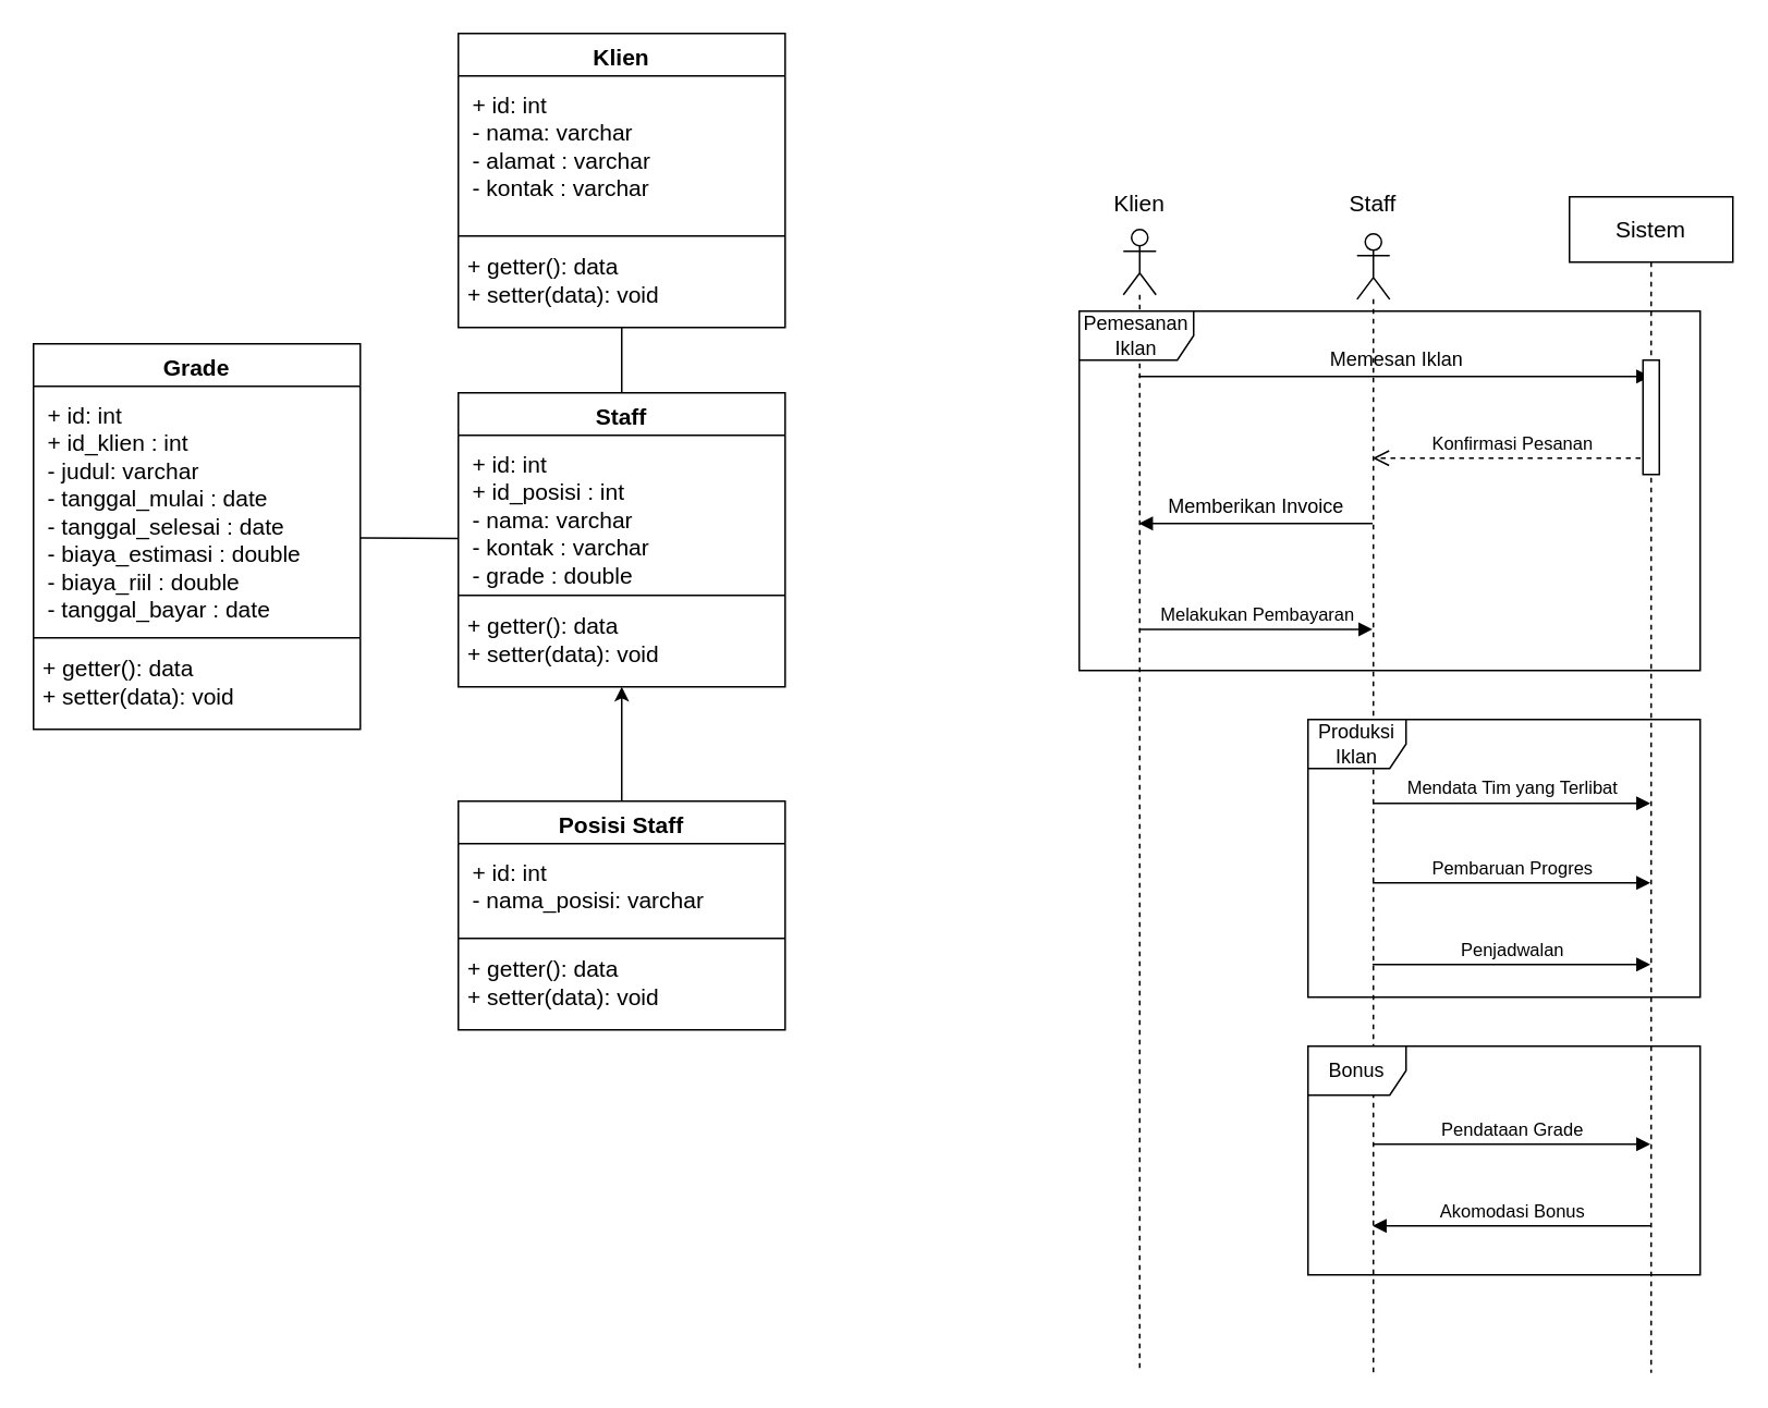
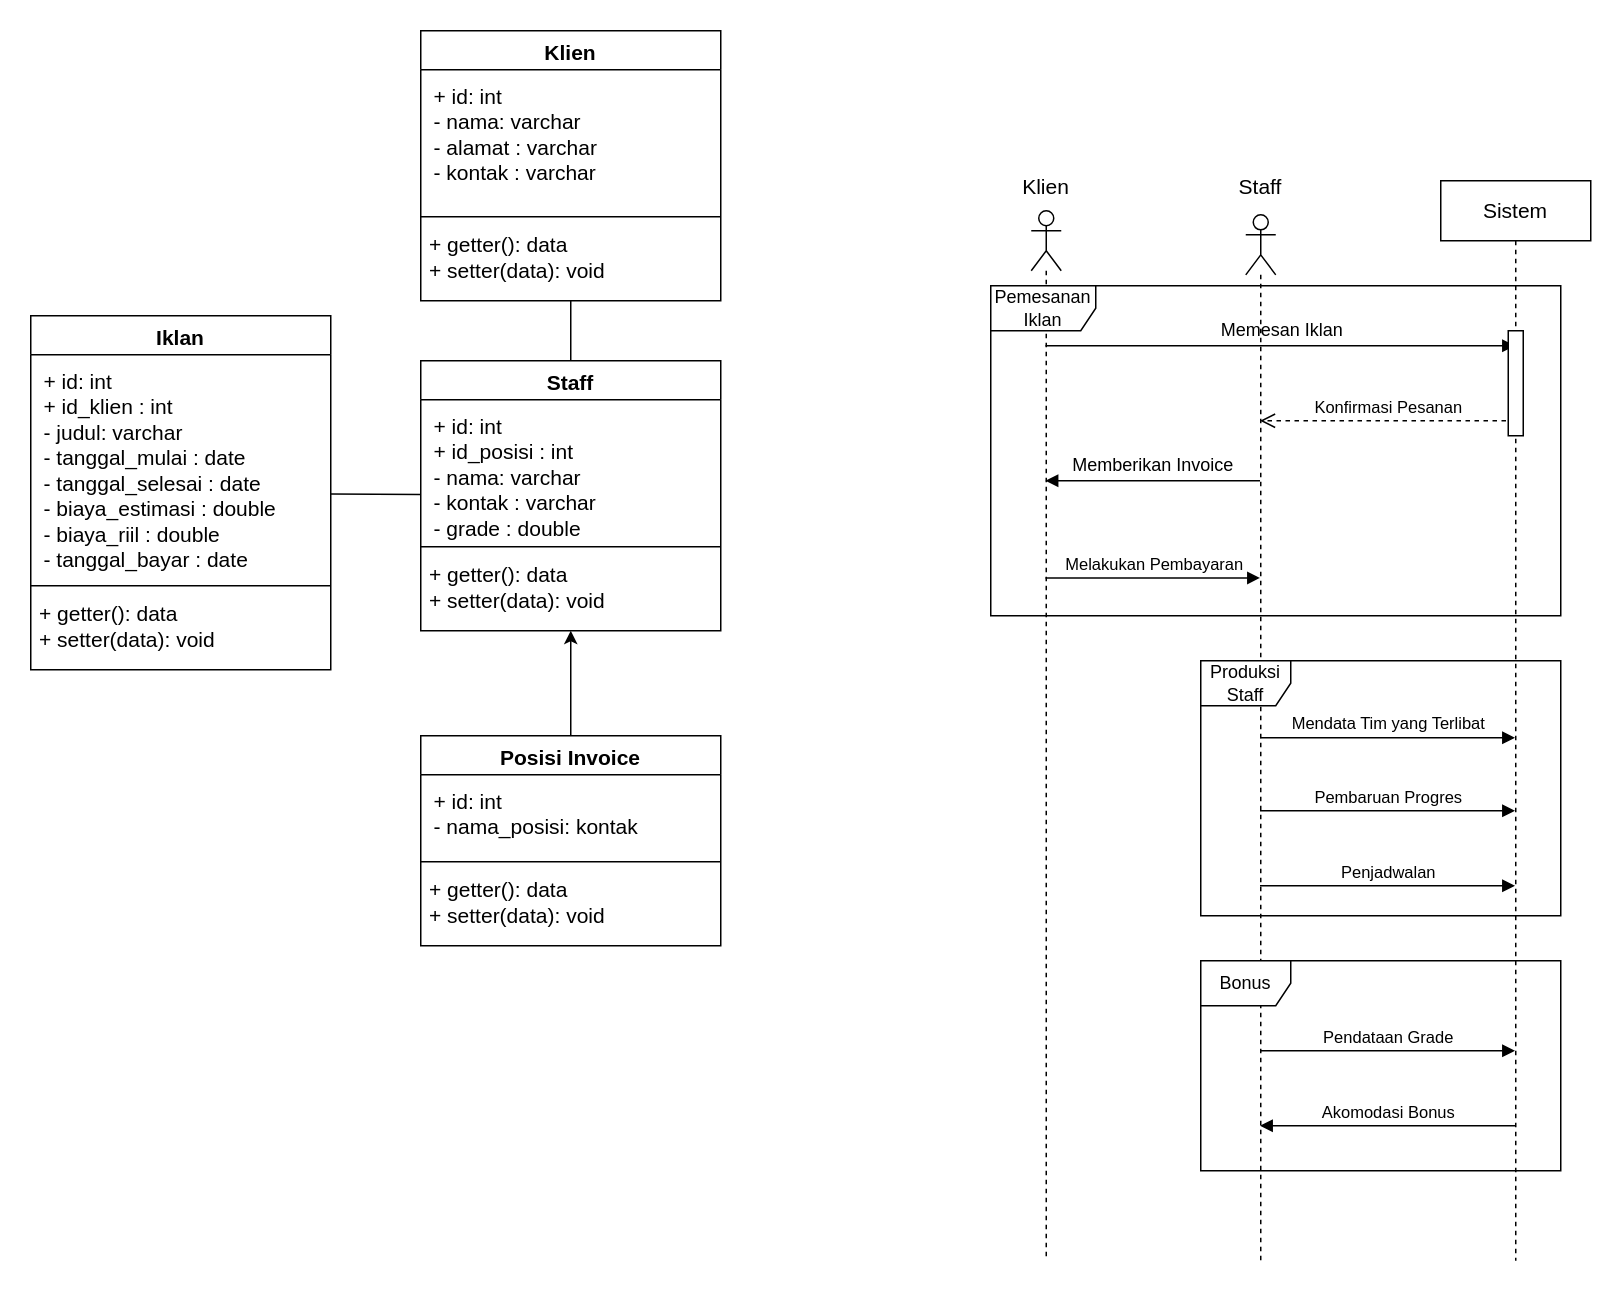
- <mxCell id="15" value="Grade" style="swimlane;fontStyle=1;align=center;verticalAlign=top;childLayout=stackLayout;horizontal=1;startSize=26;horizontalStack=0;resizeParent=1;resizeParentMax=0;resizeLast=0;collapsible=1;marginBottom=0;fontSize=14;" parent="1" vertex="1"><mxGeometry x="20" y="210" width="200" height="236" as="geometry"><mxRectangle x="460" y="340" width="100" height="26" as="alternateBounds" /></mxGeometry></mxCell>
+ <mxCell id="15" value="Iklan" style="swimlane;fontStyle=1;align=center;verticalAlign=top;childLayout=stackLayout;horizontal=1;startSize=26;horizontalStack=0;resizeParent=1;resizeParentMax=0;resizeLast=0;collapsible=1;marginBottom=0;fontSize=14;" parent="1" vertex="1"><mxGeometry x="20" y="210" width="200" height="236" as="geometry"><mxRectangle x="460" y="340" width="100" height="26" as="alternateBounds" /></mxGeometry></mxCell>
- <mxCell id="37" value="Produksi Iklan" style="shape=umlFrame;whiteSpace=wrap;html=1;" vertex="1" parent="1"><mxGeometry x="800" y="440" width="240" height="170" as="geometry" /></mxCell>
+ <mxCell id="37" value="Produksi Staff" style="shape=umlFrame;whiteSpace=wrap;html=1;" vertex="1" parent="1"><mxGeometry x="800" y="440" width="240" height="170" as="geometry" /></mxCell>
- <mxCell id="10" value="Posisi Staff" style="swimlane;fontStyle=1;align=center;verticalAlign=top;childLayout=stackLayout;horizontal=1;startSize=26;horizontalStack=0;resizeParent=1;resizeParentMax=0;resizeLast=0;collapsible=1;marginBottom=0;fontSize=14;" parent="1" vertex="1"><mxGeometry x="280" y="490" width="200" height="140" as="geometry"><mxRectangle x="440" y="30" width="100" height="26" as="alternateBounds" /></mxGeometry></mxCell>
+ <mxCell id="10" value="Posisi Invoice" style="swimlane;fontStyle=1;align=center;verticalAlign=top;childLayout=stackLayout;horizontal=1;startSize=26;horizontalStack=0;resizeParent=1;resizeParentMax=0;resizeLast=0;collapsible=1;marginBottom=0;fontSize=14;" parent="1" vertex="1"><mxGeometry x="280" y="490" width="200" height="140" as="geometry"><mxRectangle x="440" y="30" width="100" height="26" as="alternateBounds" /></mxGeometry></mxCell>
- <mxCell id="11" value="+ id: int&#10;- nama_posisi: varchar" style="text;strokeColor=none;fillColor=none;align=left;verticalAlign=top;spacingLeft=4;spacingRight=4;overflow=hidden;rotatable=0;points=[[0,0.5],[1,0.5]];portConstraint=eastwest;fontSize=14;spacing=5;spacingTop=0;spacingBottom=0;" parent="10" vertex="1"><mxGeometry y="26" width="200" height="54" as="geometry" /></mxCell>
+ <mxCell id="11" value="+ id: int&#10;- nama_posisi: kontak" style="text;strokeColor=none;fillColor=none;align=left;verticalAlign=top;spacingLeft=4;spacingRight=4;overflow=hidden;rotatable=0;points=[[0,0.5],[1,0.5]];portConstraint=eastwest;fontSize=14;spacing=5;spacingTop=0;spacingBottom=0;" parent="10" vertex="1"><mxGeometry y="26" width="200" height="54" as="geometry" /></mxCell>
